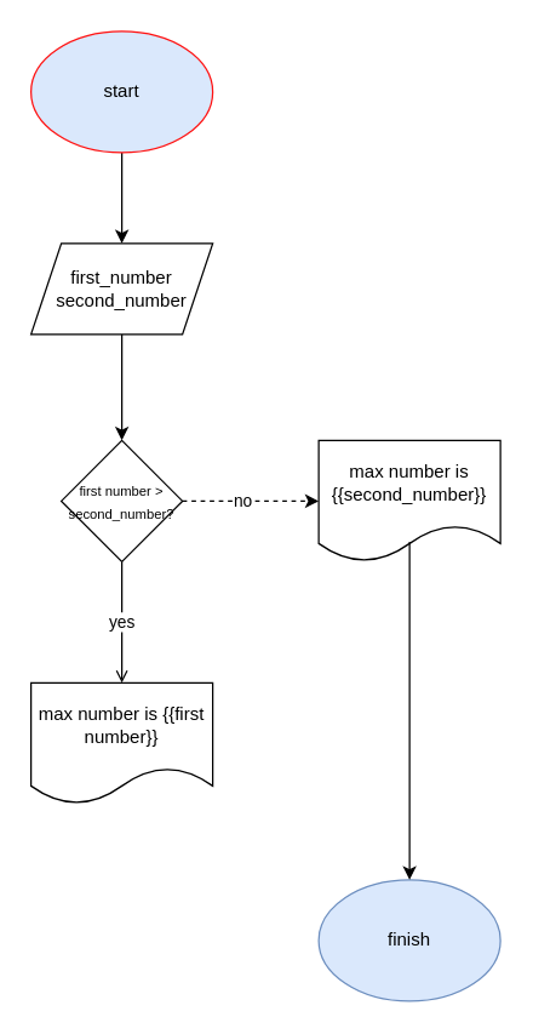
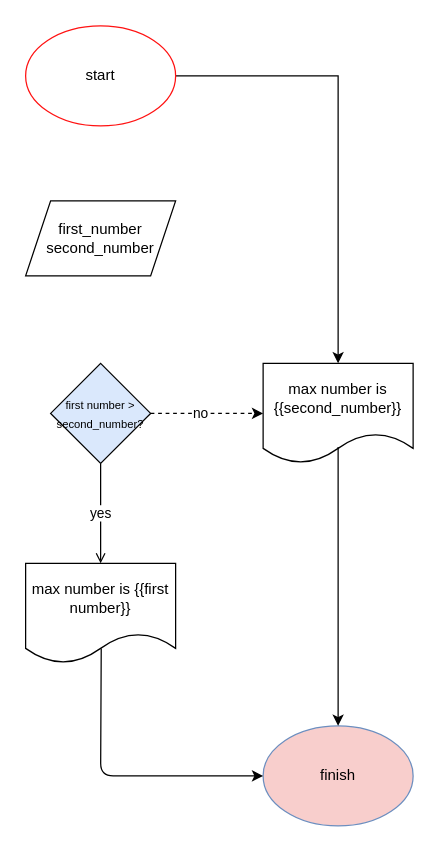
- <mxCell id="3" value="start" style="ellipse;whiteSpace=wrap;html=1;strokeColor=#FF1212;fillColor=#dae8fc;" vertex="1" parent="1"><mxGeometry x="20" y="20" width="120" height="80" as="geometry" /></mxCell>
+ <mxCell id="3" value="start" style="ellipse;whiteSpace=wrap;html=1;strokeColor=#FF1212;" vertex="1" parent="1"><mxGeometry x="20" y="20" width="120" height="80" as="geometry" /></mxCell>
- <mxCell id="2" value="" style="edgeStyle=orthogonalEdgeStyle;rounded=0;orthogonalLoop=1;jettySize=auto;html=1;" edge="1" parent="1" source="3" target="5"><mxGeometry relative="1" as="geometry" /></mxCell>
+ <mxCell id="2" value="" style="edgeStyle=orthogonalEdgeStyle;rounded=0;orthogonalLoop=1;jettySize=auto;html=1;" edge="1" parent="1" source="3" target="10"><mxGeometry relative="1" as="geometry" /></mxCell>
- <mxCell id="4" value="" style="edgeStyle=orthogonalEdgeStyle;rounded=0;orthogonalLoop=1;jettySize=auto;html=1;" edge="1" parent="1" source="5" target="8"><mxGeometry relative="1" as="geometry" /></mxCell>
- <mxCell id="8" value="&lt;font style=&quot;font-size: 9px;&quot;&gt;first number &amp;gt; second_number?&lt;/font&gt;" style="rhombus;whiteSpace=wrap;html=1;" vertex="1" parent="1"><mxGeometry x="40" y="290" width="80" height="80" as="geometry" /></mxCell>
+ <mxCell id="8" value="&lt;font style=&quot;font-size: 9px;&quot;&gt;first number &amp;gt; second_number?&lt;/font&gt;" style="rhombus;whiteSpace=wrap;html=1;fillColor=#dae8fc;" vertex="1" parent="1"><mxGeometry x="40" y="290" width="80" height="80" as="geometry" /></mxCell>
+ <mxCell id="12" value="" style="endArrow=classic;html=1;rounded=1;exitX=0.504;exitY=0.851;exitDx=0;exitDy=0;exitPerimeter=0;entryX=0;entryY=0.5;entryDx=0;entryDy=0;" edge="1" parent="1" source="9" target="11"><mxGeometry width="50" height="50" relative="1" as="geometry"><mxPoint x="60" y="340" as="sourcePoint" /><mxPoint x="110" y="290" as="targetPoint" /><Array as="points"><mxPoint x="80" y="620" /></Array></mxGeometry></mxCell>
- <mxCell id="11" value="finish" style="ellipse;whiteSpace=wrap;html=1;fillColor=#dae8fc;strokeColor=#6c8ebf;" vertex="1" parent="1"><mxGeometry x="210" y="580" width="120" height="80" as="geometry" /></mxCell>
+ <mxCell id="11" value="finish" style="ellipse;whiteSpace=wrap;html=1;fillColor=#f8cecc;strokeColor=#6c8ebf;" vertex="1" parent="1"><mxGeometry x="210" y="580" width="120" height="80" as="geometry" /></mxCell>
